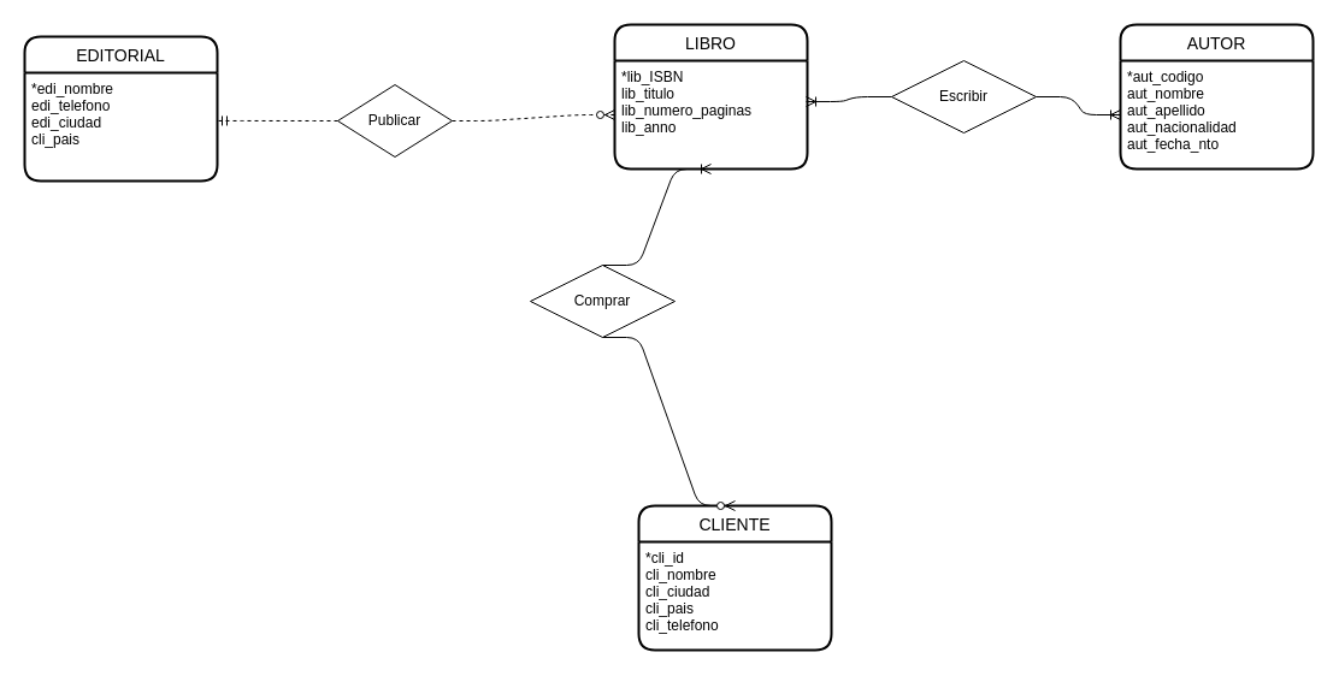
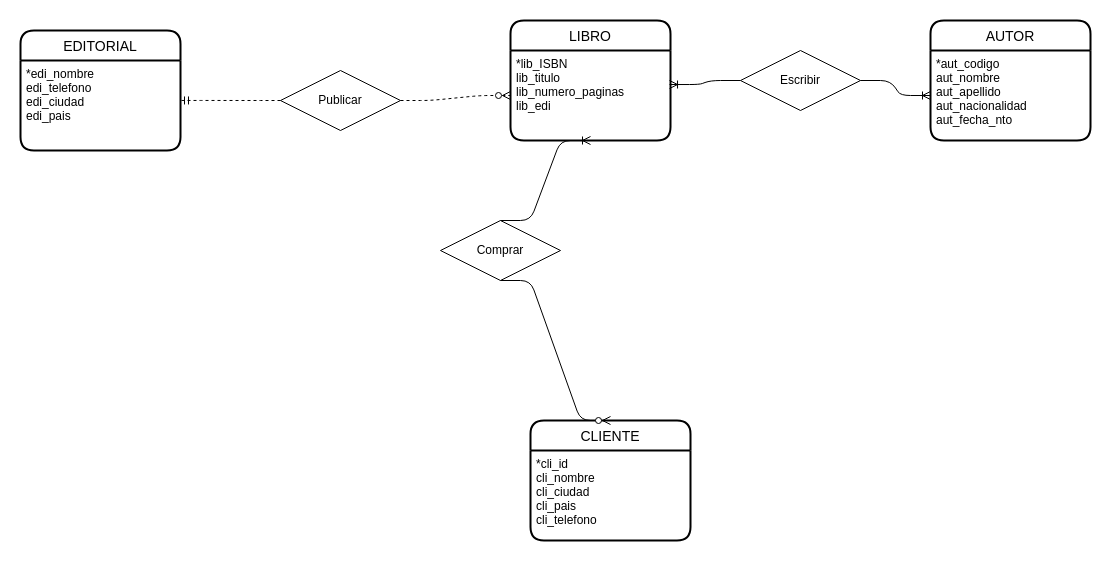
- <mxCell id="6" value="*lib_ISBN&#10;lib_titulo&#10;lib_numero_paginas&#10;lib_anno" style="align=left;strokeColor=none;fillColor=none;spacingLeft=4;fontSize=12;verticalAlign=top;resizable=0;rotatable=0;part=1;" vertex="1" parent="5"><mxGeometry y="30" width="160" height="90" as="geometry" /></mxCell>
+ <mxCell id="6" value="*lib_ISBN&#10;lib_titulo&#10;lib_numero_paginas&#10;lib_edi" style="align=left;strokeColor=none;fillColor=none;spacingLeft=4;fontSize=12;verticalAlign=top;resizable=0;rotatable=0;part=1;" vertex="1" parent="5"><mxGeometry y="30" width="160" height="90" as="geometry" /></mxCell>
- <mxCell id="3" value="*edi_nombre&#10;edi_telefono&#10;edi_ciudad&#10;cli_pais" style="align=left;strokeColor=none;fillColor=none;spacingLeft=4;fontSize=12;verticalAlign=top;resizable=0;rotatable=0;part=1;" vertex="1" parent="2"><mxGeometry y="30" width="160" height="90" as="geometry" /></mxCell>
+ <mxCell id="3" value="*edi_nombre&#10;edi_telefono&#10;edi_ciudad&#10;edi_pais" style="align=left;strokeColor=none;fillColor=none;spacingLeft=4;fontSize=12;verticalAlign=top;resizable=0;rotatable=0;part=1;" vertex="1" parent="2"><mxGeometry y="30" width="160" height="90" as="geometry" /></mxCell>
- <mxCell id="4" value="Publicar" style="shape=rhombus;perimeter=rhombusPerimeter;whiteSpace=wrap;html=1;align=center;" vertex="1" parent="1"><mxGeometry x="280" y="70" width="95" height="60" as="geometry" /></mxCell>
+ <mxCell id="4" value="Publicar" style="shape=rhombus;perimeter=rhombusPerimeter;whiteSpace=wrap;html=1;align=center;" vertex="1" parent="1"><mxGeometry x="280" y="70" width="120" height="60" as="geometry" /></mxCell>
